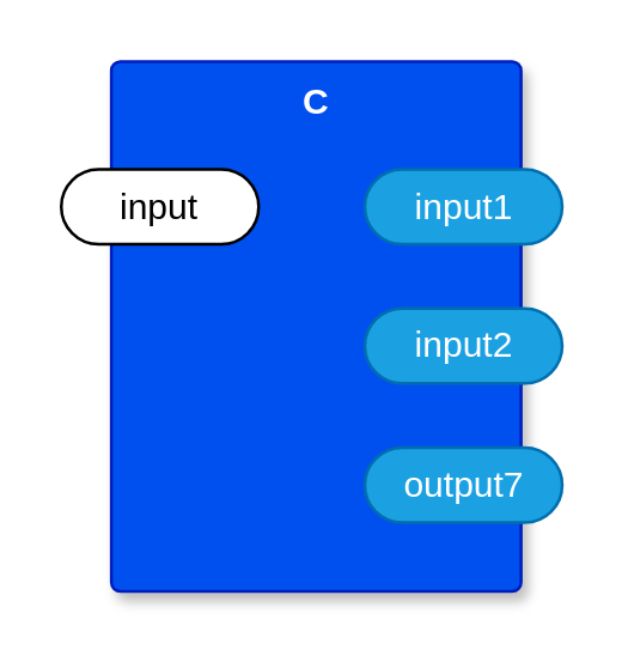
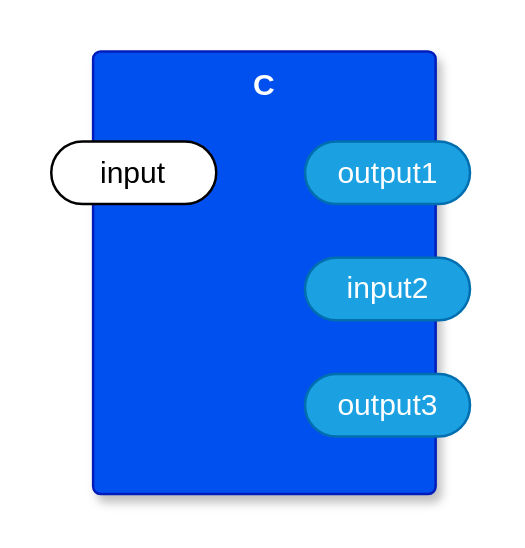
- <mxCell id="4" value="input1" style="rounded=1;whiteSpace=wrap;html=1;sketch=0;points=[[0,0.5,0,0,0],[1,0.5,0,0,0]];fillColor=#1ba1e2;fontColor=#ffffff;strokeColor=#006EAF;arcSize=50;" vertex="1" parent="2"><mxGeometry x="84.75" y="36" width="66" height="25" as="geometry" /></mxCell>
+ <mxCell id="4" value="output1" style="rounded=1;whiteSpace=wrap;html=1;sketch=0;points=[[0,0.5,0,0,0],[1,0.5,0,0,0]];fillColor=#1ba1e2;fontColor=#ffffff;strokeColor=#006EAF;arcSize=50;" vertex="1" parent="2"><mxGeometry x="84.75" y="36" width="66" height="25" as="geometry" /></mxCell>
- <mxCell id="6" value="output7" style="rounded=1;whiteSpace=wrap;html=1;sketch=0;points=[[0,0.5,0,0,0],[1,0.5,0,0,0]];fillColor=#1ba1e2;fontColor=#ffffff;strokeColor=#006EAF;arcSize=50;" vertex="1" parent="2"><mxGeometry x="84.75" y="129" width="66" height="25" as="geometry" /></mxCell>
+ <mxCell id="6" value="output3" style="rounded=1;whiteSpace=wrap;html=1;sketch=0;points=[[0,0.5,0,0,0],[1,0.5,0,0,0]];fillColor=#1ba1e2;fontColor=#ffffff;strokeColor=#006EAF;arcSize=50;" vertex="1" parent="2"><mxGeometry x="84.75" y="129" width="66" height="25" as="geometry" /></mxCell>
